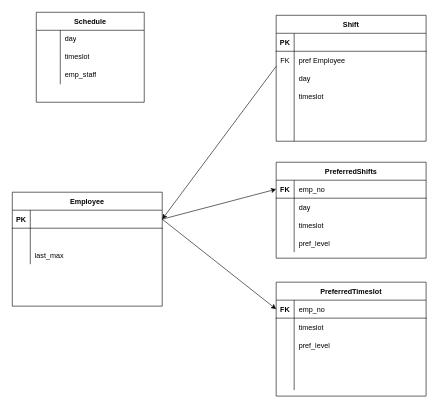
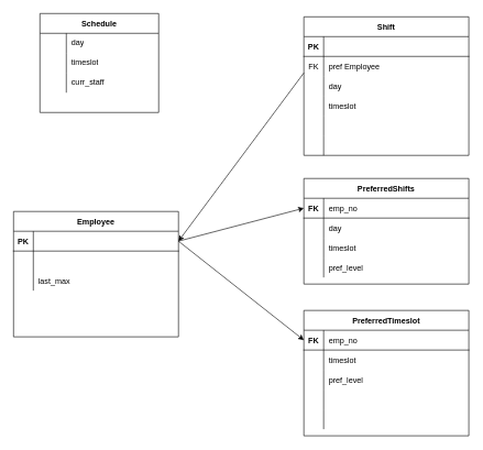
- <mxCell id="54" value="emp_staff" style="shape=partialRectangle;html=1;whiteSpace=wrap;connectable=0;fillColor=none;top=0;left=0;bottom=0;right=0;align=left;spacingLeft=6;overflow=hidden;" vertex="1" parent="52"><mxGeometry x="40" width="140" height="30" as="geometry"><mxRectangle width="140" height="30" as="alternateBounds" /></mxGeometry></mxCell>
+ <mxCell id="54" value="curr_staff" style="shape=partialRectangle;html=1;whiteSpace=wrap;connectable=0;fillColor=none;top=0;left=0;bottom=0;right=0;align=left;spacingLeft=6;overflow=hidden;" vertex="1" parent="52"><mxGeometry x="40" width="140" height="30" as="geometry"><mxRectangle width="140" height="30" as="alternateBounds" /></mxGeometry></mxCell>
